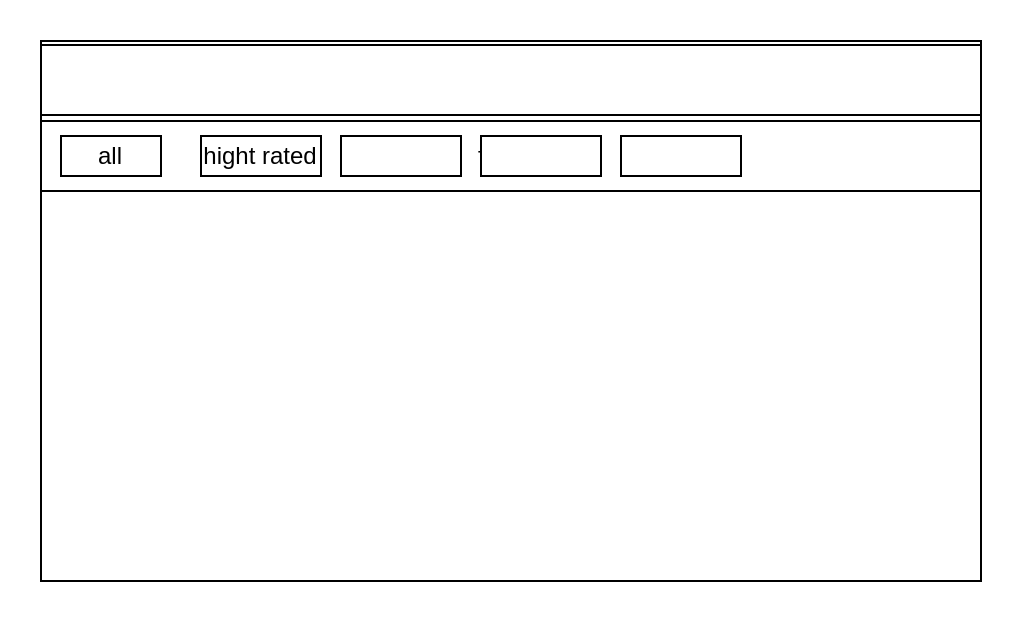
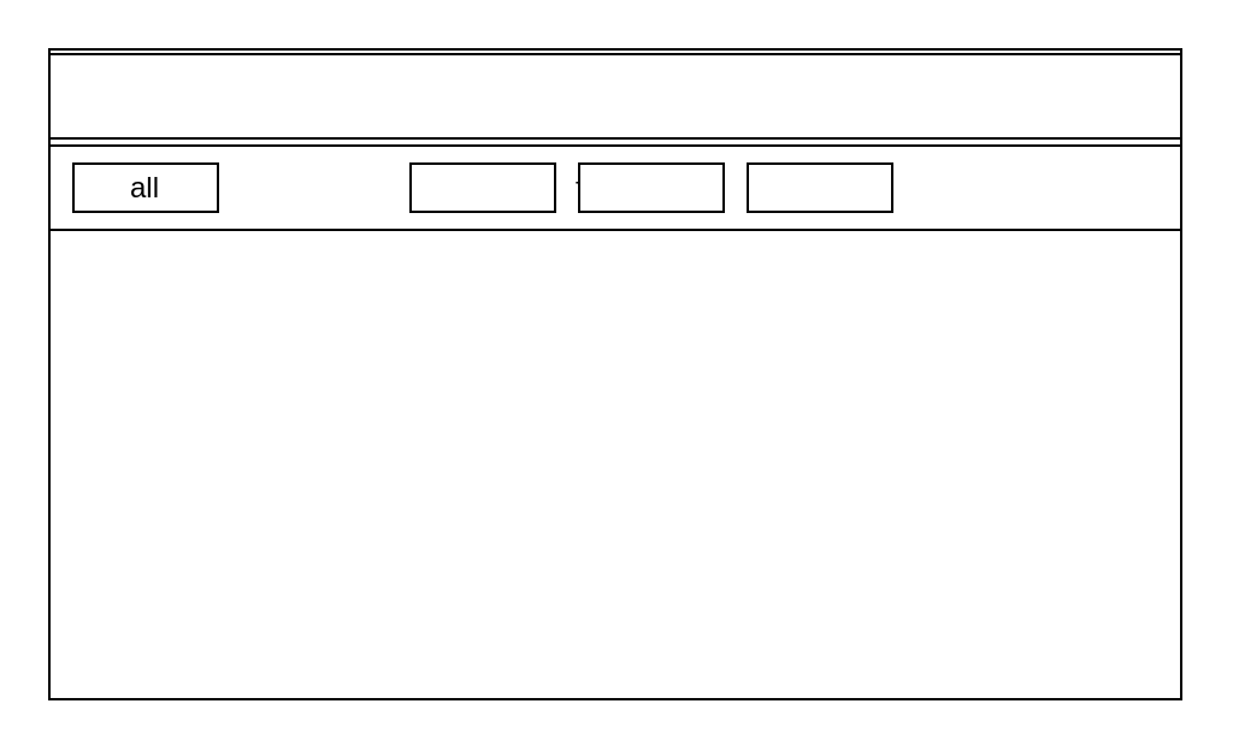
- <mxCell id="5" value="all" style="rounded=0;whiteSpace=wrap;html=1;" vertex="1" parent="1"><mxGeometry x="30" y="67.5" width="50" height="20" as="geometry" /></mxCell>
+ <mxCell id="5" value="all" style="rounded=0;whiteSpace=wrap;html=1;" vertex="1" parent="1"><mxGeometry x="30" y="67.5" width="60" height="20" as="geometry" /></mxCell>
- <mxCell id="7" value="hight rated" style="rounded=0;whiteSpace=wrap;html=1;" vertex="1" parent="1"><mxGeometry x="100" y="67.5" width="60" height="20" as="geometry" /></mxCell>
